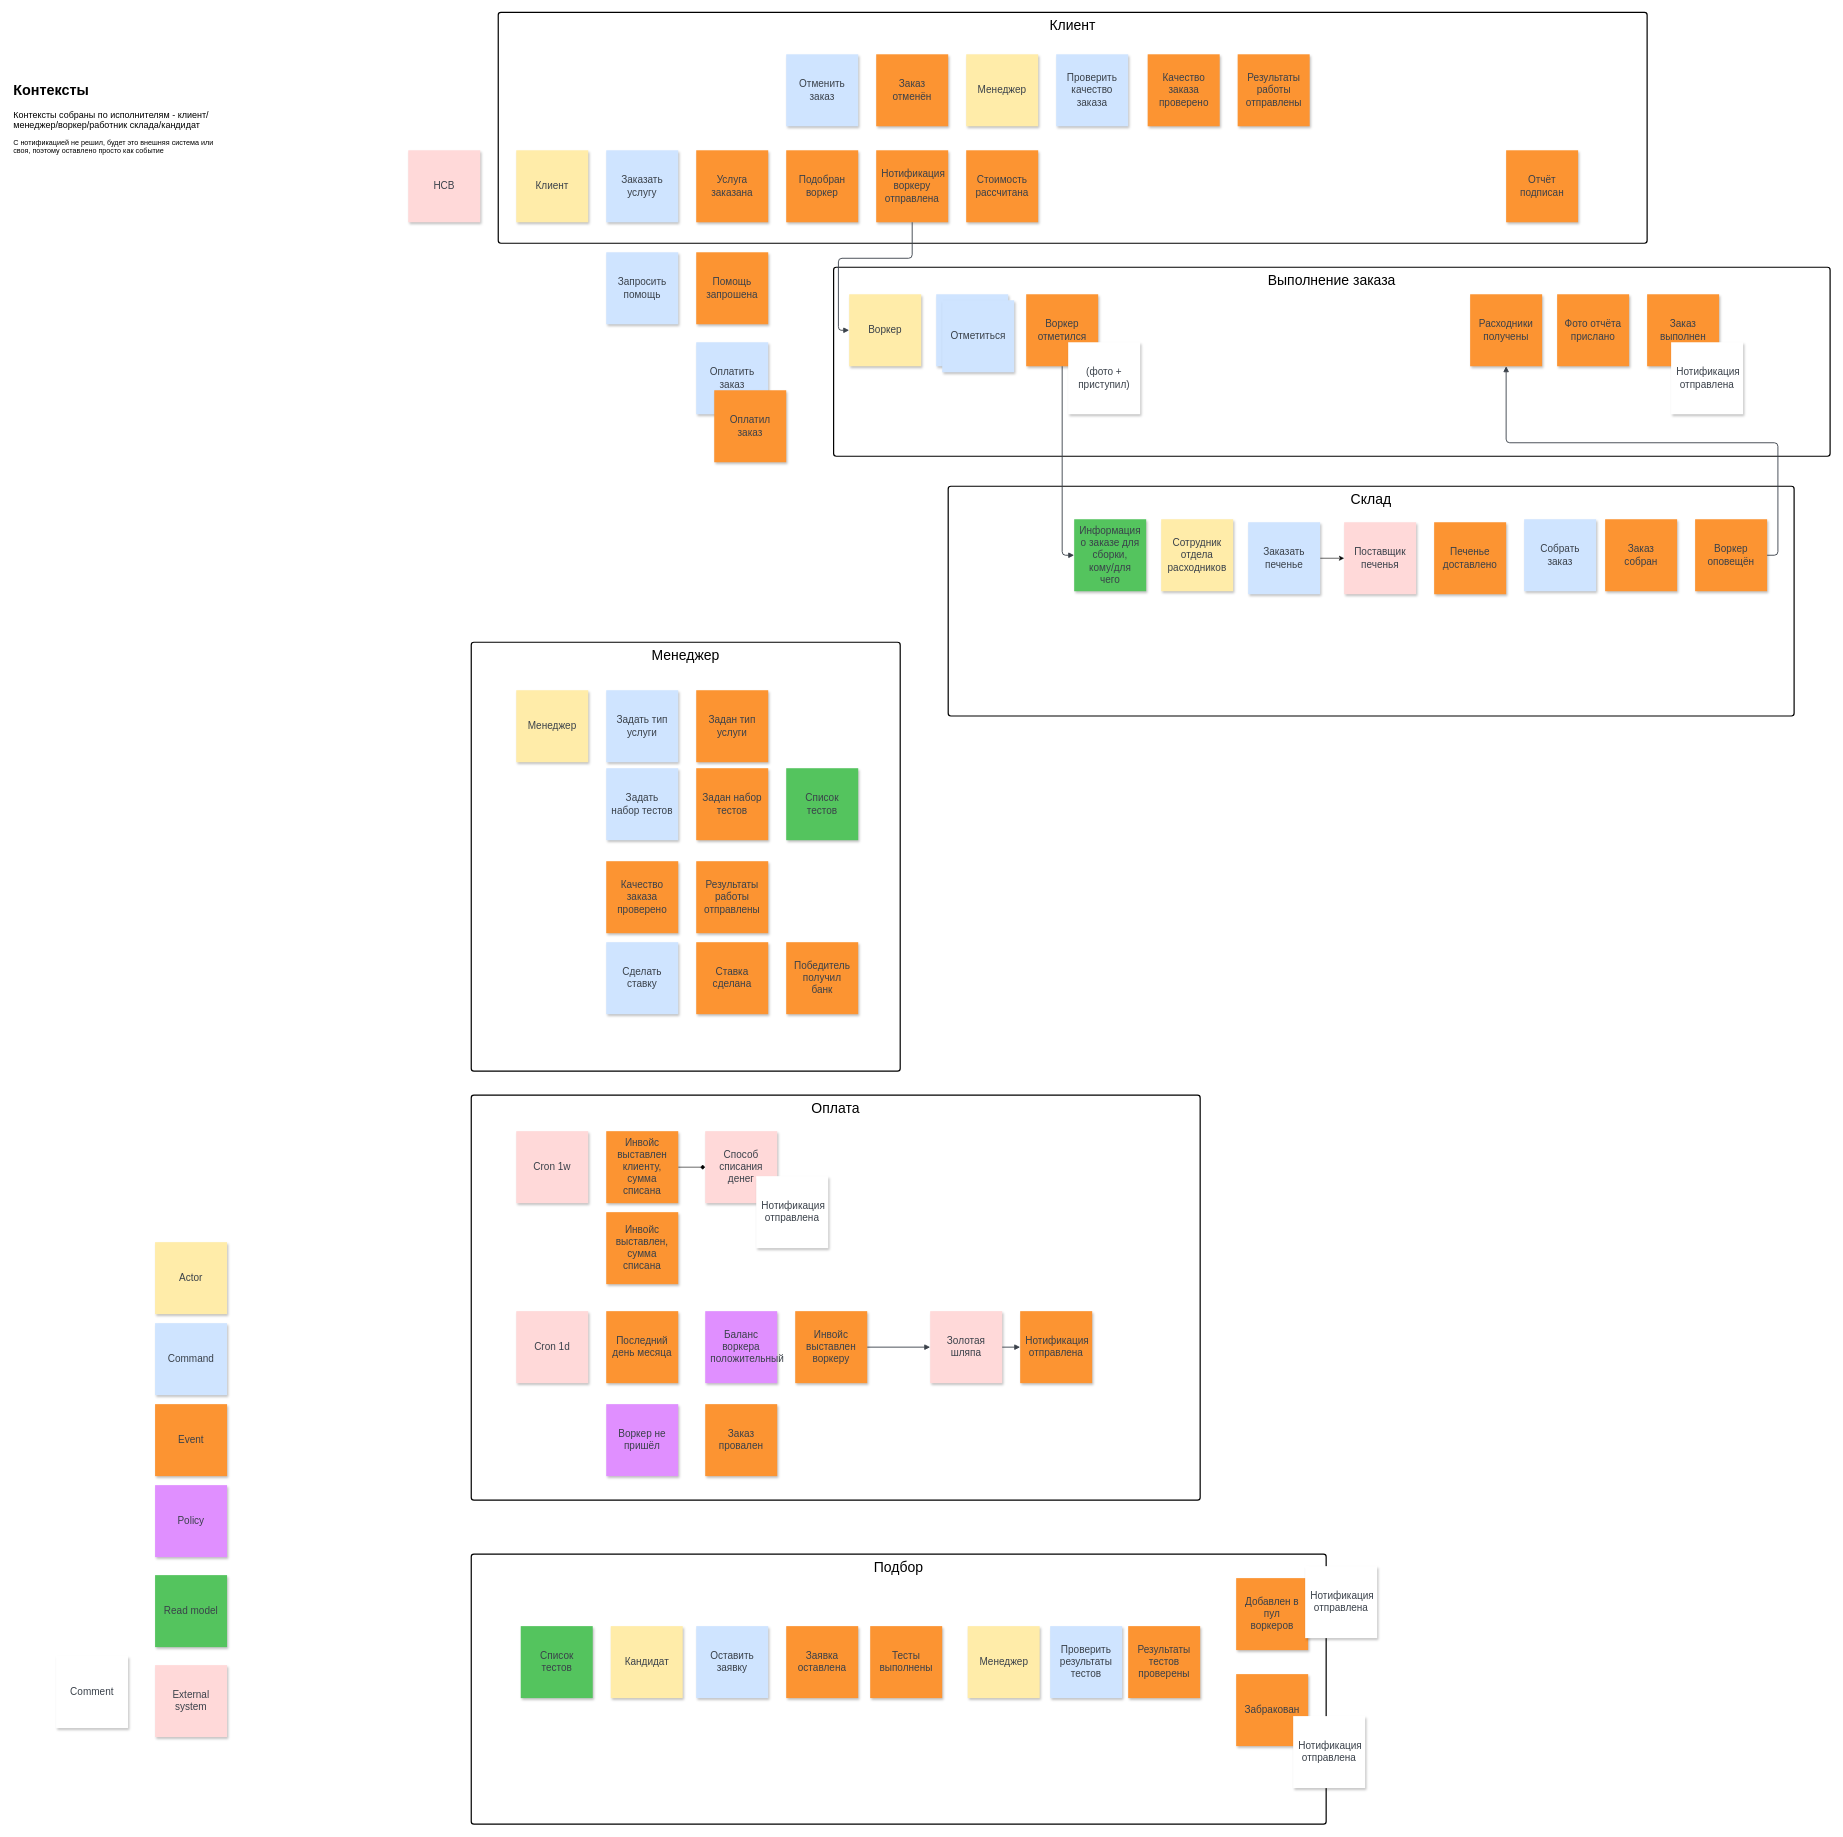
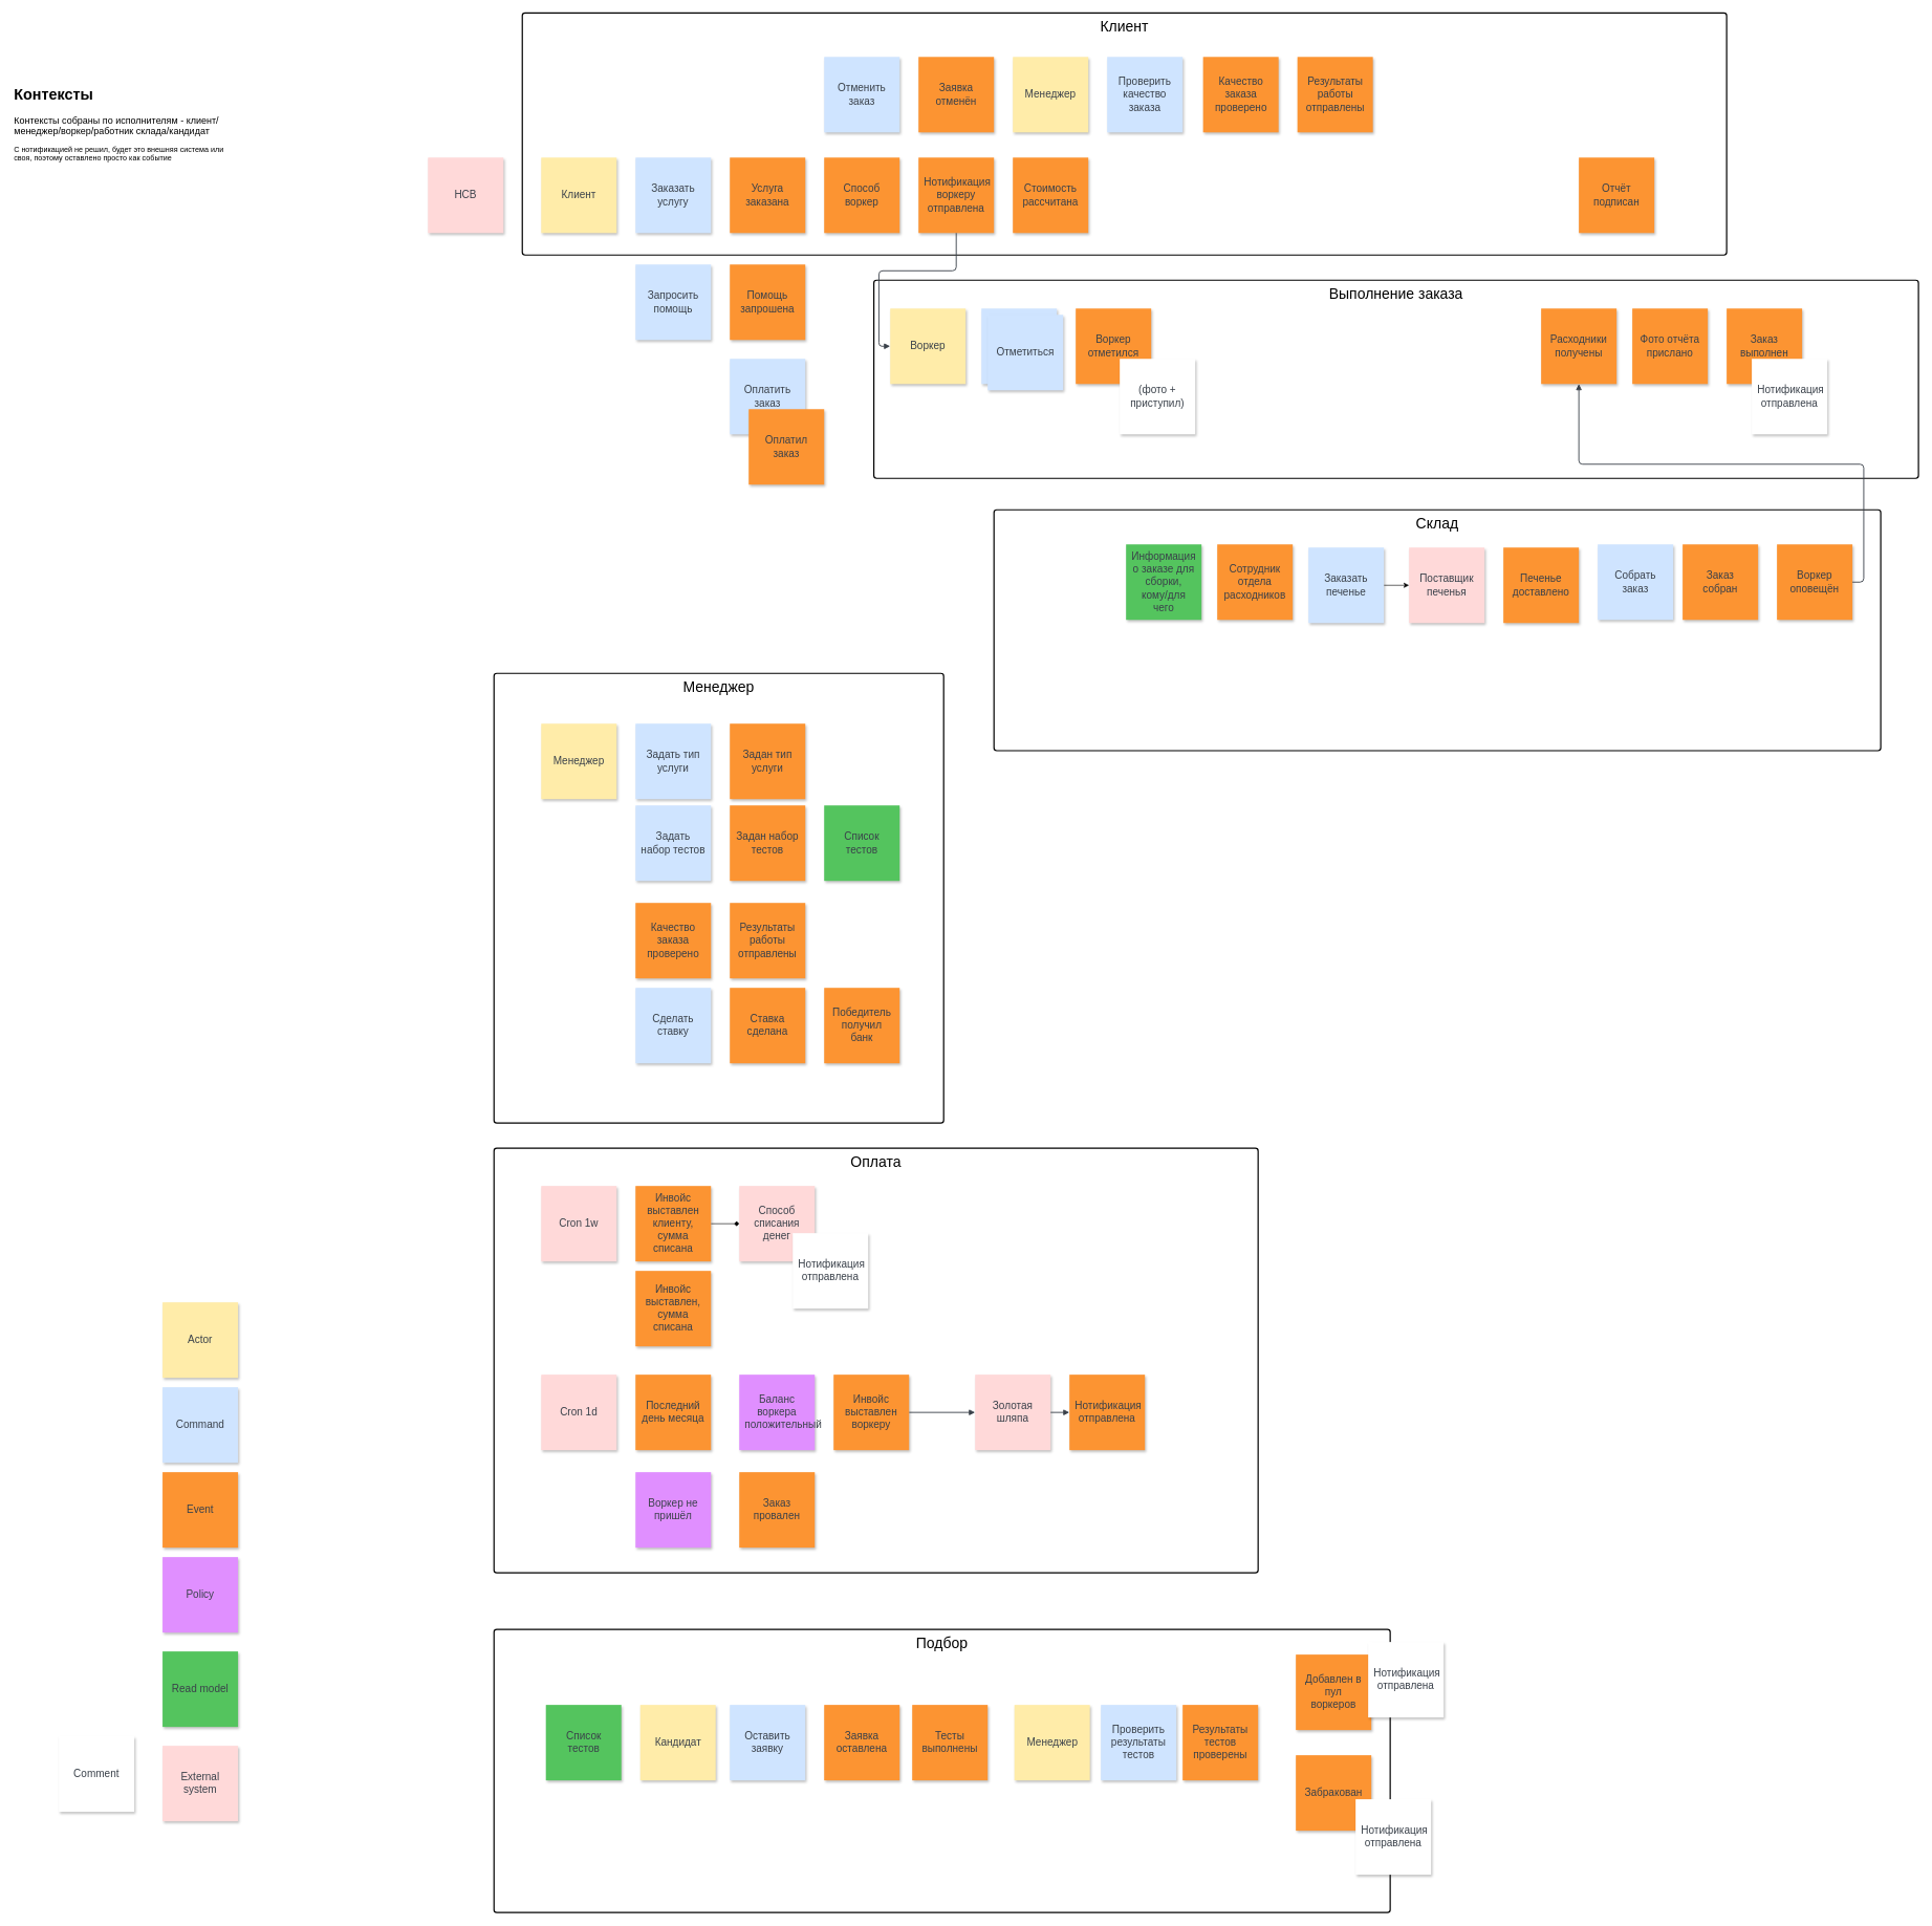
- <mxCell id="59" value="Заказ отменён" style="html=1;overflow=block;blockSpacing=1;whiteSpace=wrap;shadow=1;fontSize=16.7;fontColor=#3a414a;spacing=9;strokeColor=none;strokeOpacity=100;fillOpacity=100;fillColor=#fc9432;strokeWidth=0;lucidId=_TOMA5VqfHQZ;" parent="1" vertex="1"><mxGeometry x="1460" y="90" width="120" height="120" as="geometry" /></mxCell>
+ <mxCell id="59" value="Заявка отменён" style="html=1;overflow=block;blockSpacing=1;whiteSpace=wrap;shadow=1;fontSize=16.7;fontColor=#3a414a;spacing=9;strokeColor=none;strokeOpacity=100;fillOpacity=100;fillColor=#fc9432;strokeWidth=0;lucidId=_TOMA5VqfHQZ;" parent="1" vertex="1"><mxGeometry x="1460" y="90" width="120" height="120" as="geometry" /></mxCell>
- <mxCell id="19" value="Подобран воркер" style="html=1;overflow=block;blockSpacing=1;whiteSpace=wrap;shadow=1;fontSize=16.7;fontColor=#3a414a;spacing=9;strokeColor=none;strokeOpacity=100;fillOpacity=100;fillColor=#fc9432;strokeWidth=0;lucidId=nGOM64Vatthw;" parent="1" vertex="1"><mxGeometry x="1310" y="250" width="120" height="120" as="geometry" /></mxCell>
+ <mxCell id="19" value="Способ воркер" style="html=1;overflow=block;blockSpacing=1;whiteSpace=wrap;shadow=1;fontSize=16.7;fontColor=#3a414a;spacing=9;strokeColor=none;strokeOpacity=100;fillOpacity=100;fillColor=#fc9432;strokeWidth=0;lucidId=nGOM64Vatthw;" parent="1" vertex="1"><mxGeometry x="1310" y="250" width="120" height="120" as="geometry" /></mxCell>
- <mxCell id="36" value="" style="html=1;jettySize=18;whiteSpace=wrap;fontSize=13;strokeColor=#3a414a;strokeOpacity=100;strokeWidth=1.5;rounded=1;arcSize=12;edgeStyle=orthogonalEdgeStyle;startArrow=none;endArrow=block;endFill=1;exitX=0.5;exitY=1;exitPerimeter=0;entryX=0;entryY=0.5;entryPerimeter=0;lucidId=~_OMIrkGTkZQ;" parent="1" source="18" target="44" edge="1"><mxGeometry width="100" height="100" relative="1" as="geometry"><Array as="points" /></mxGeometry></mxCell>
- <mxCell id="31" value="Сотрудник отдела расходников" style="html=1;overflow=block;blockSpacing=1;whiteSpace=wrap;shadow=1;fontSize=16.7;fontColor=#3a414a;spacing=9;strokeColor=none;strokeOpacity=100;fillColor=#FFECA9;strokeWidth=0;lucidId=IsOMc4fZZYhW;" parent="1" vertex="1"><mxGeometry x="1935" y="865" width="120" height="120" as="geometry" /></mxCell>
+ <mxCell id="31" value="Сотрудник отдела расходников" style="html=1;overflow=block;blockSpacing=1;whiteSpace=wrap;shadow=1;fontSize=16.7;fontColor=#3a414a;spacing=9;strokeColor=none;strokeOpacity=100;fillColor=#fc9432;strokeWidth=0;lucidId=IsOMc4fZZYhW;" parent="1" vertex="1"><mxGeometry x="1935" y="865" width="120" height="120" as="geometry" /></mxCell>
